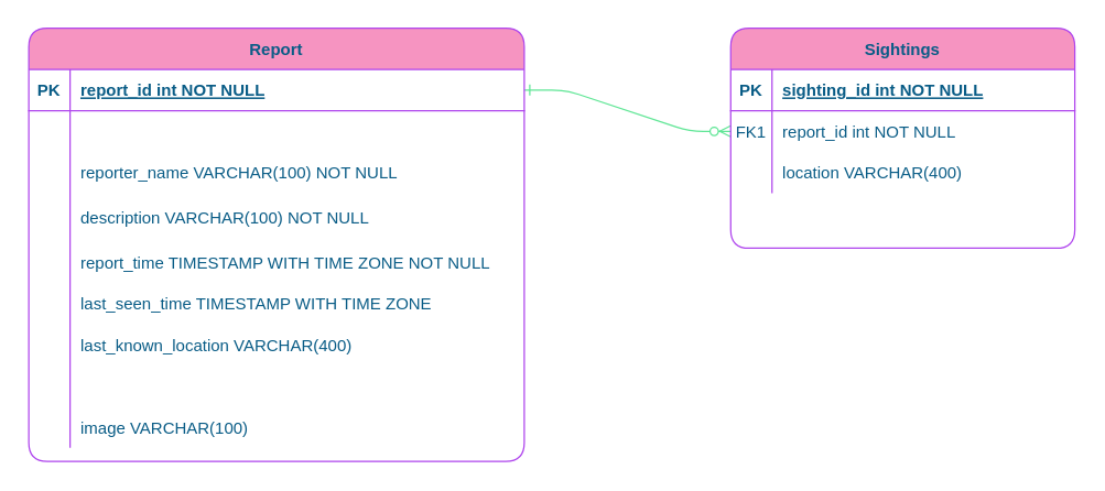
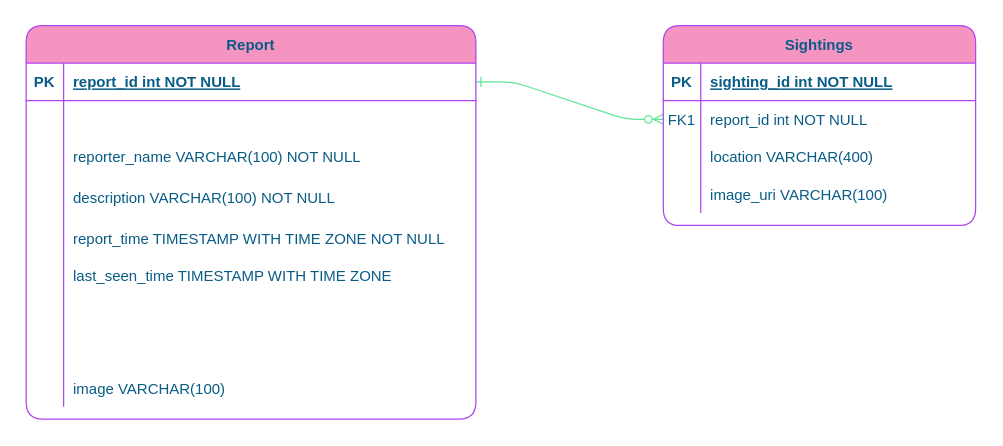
+ <mxCell id="15" value="image_uri VARCHAR(100)" style="shape=partialRectangle;overflow=hidden;connectable=0;fillColor=none;top=0;left=0;bottom=0;right=0;align=left;spacingLeft=6;rounded=1;strokeColor=#AF45ED;fontColor=#095C86;" parent="13" vertex="1"><mxGeometry x="30" width="220" height="30" as="geometry" /></mxCell>
- <mxCell id="36" value="last_known_location VARCHAR(400)" style="shape=partialRectangle;connectable=0;fillColor=none;top=0;left=0;bottom=0;right=0;align=left;spacingLeft=6;fontStyle=0;overflow=hidden;rounded=1;strokeColor=#AF45ED;fontColor=#095C86;" vertex="1" parent="34"><mxGeometry x="30" width="330" height="30" as="geometry" /></mxCell>
